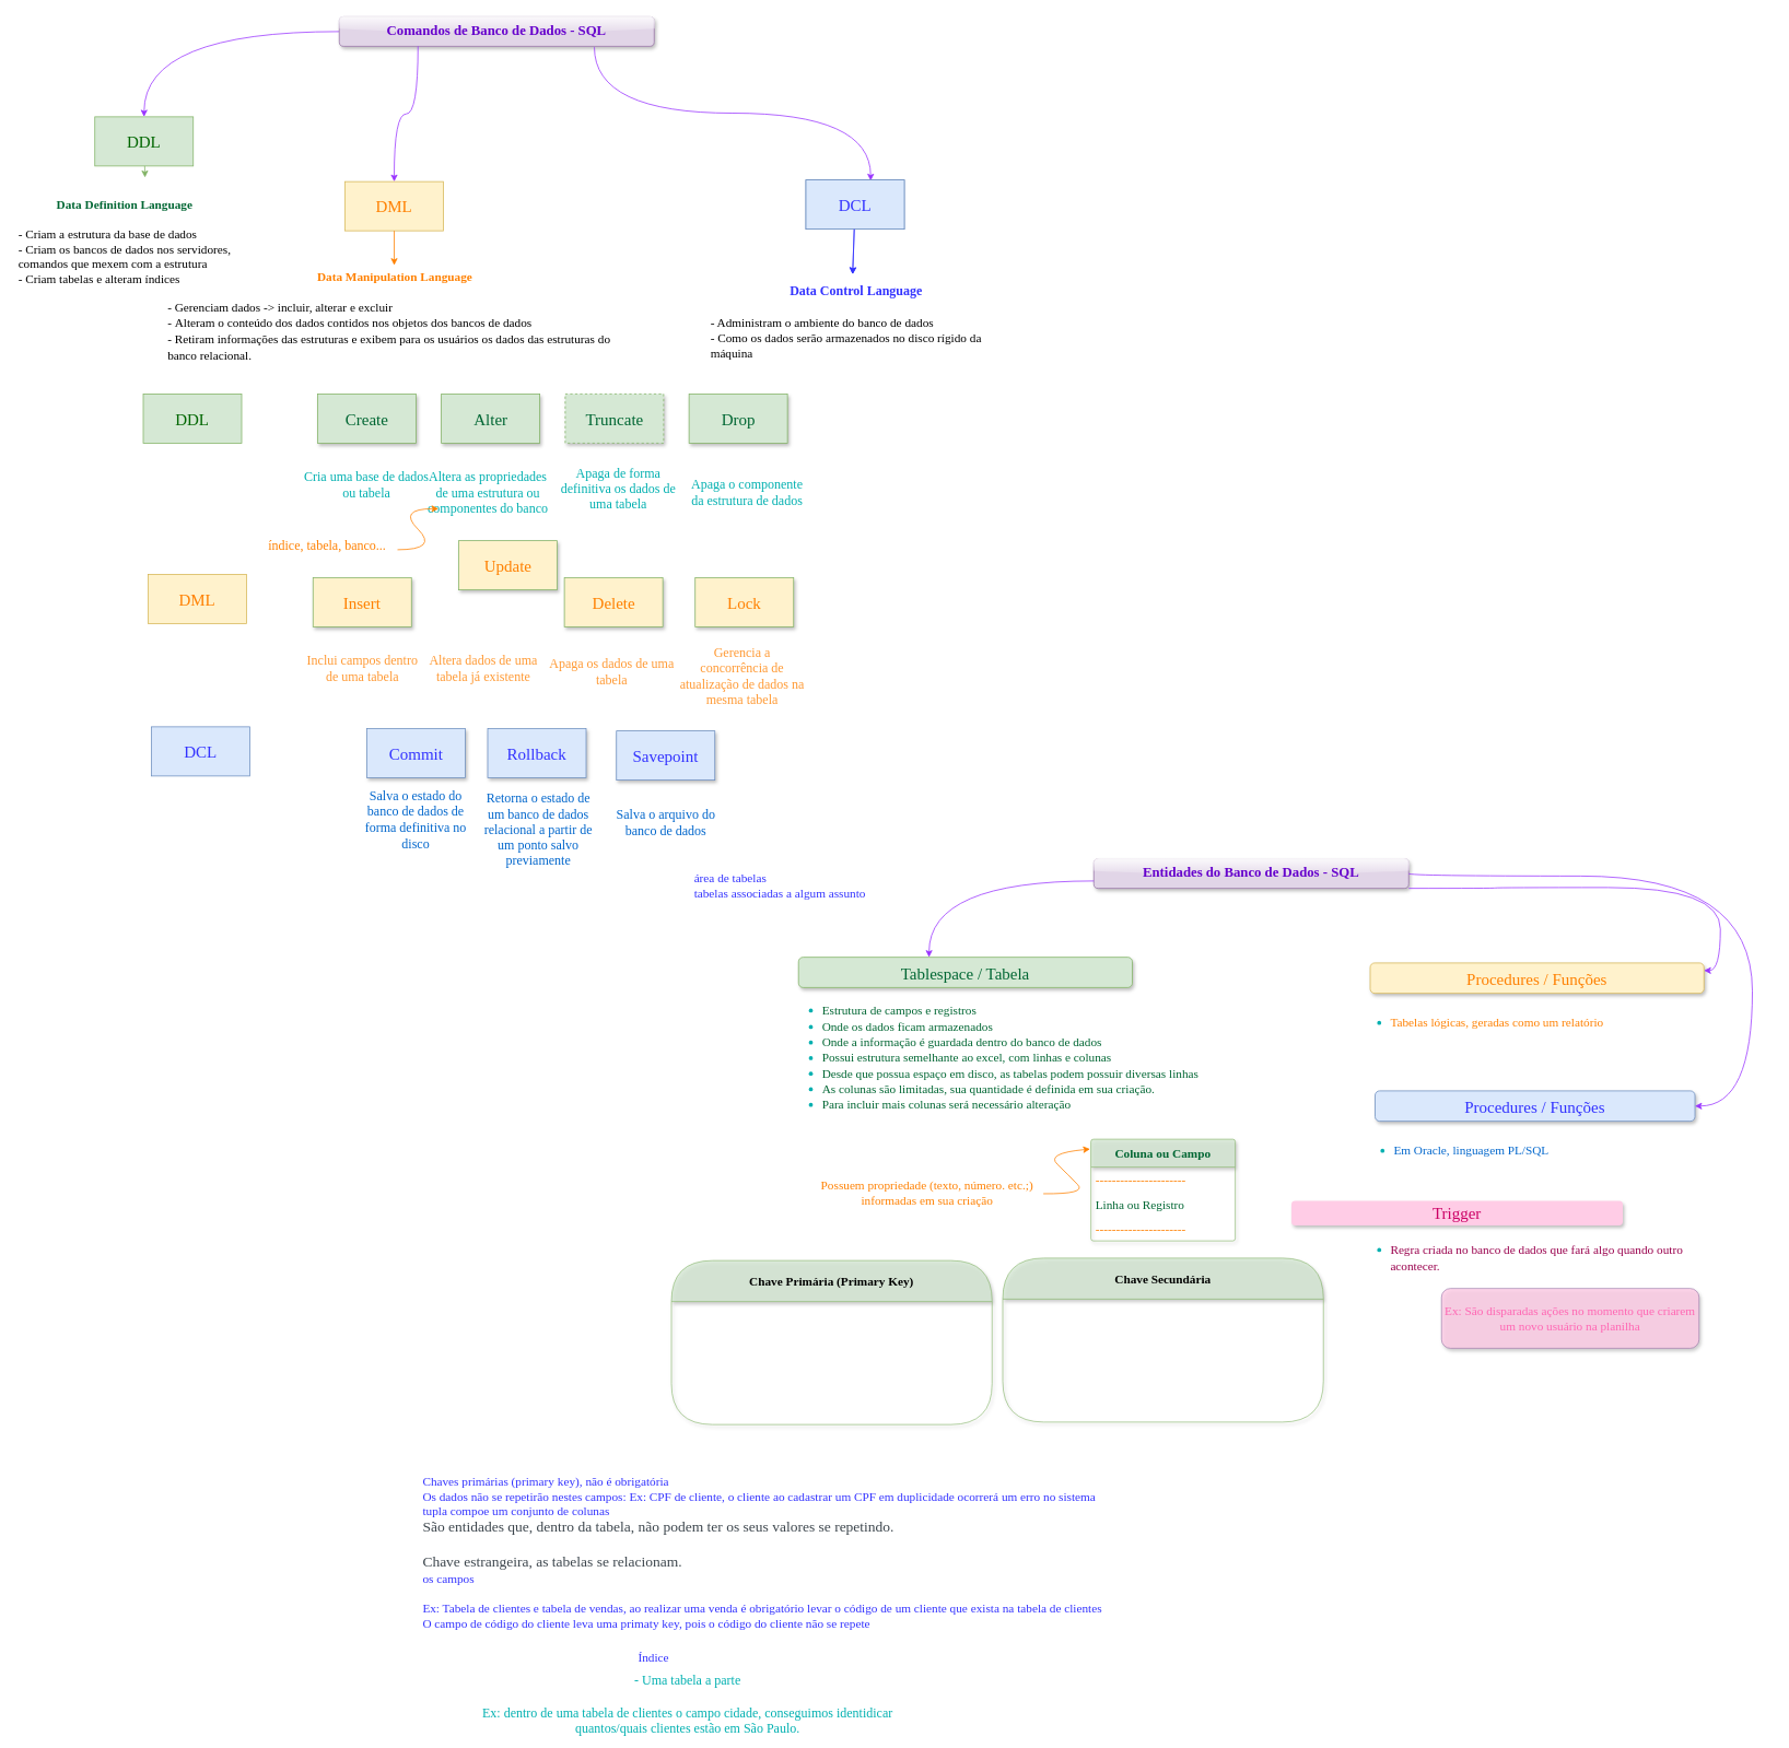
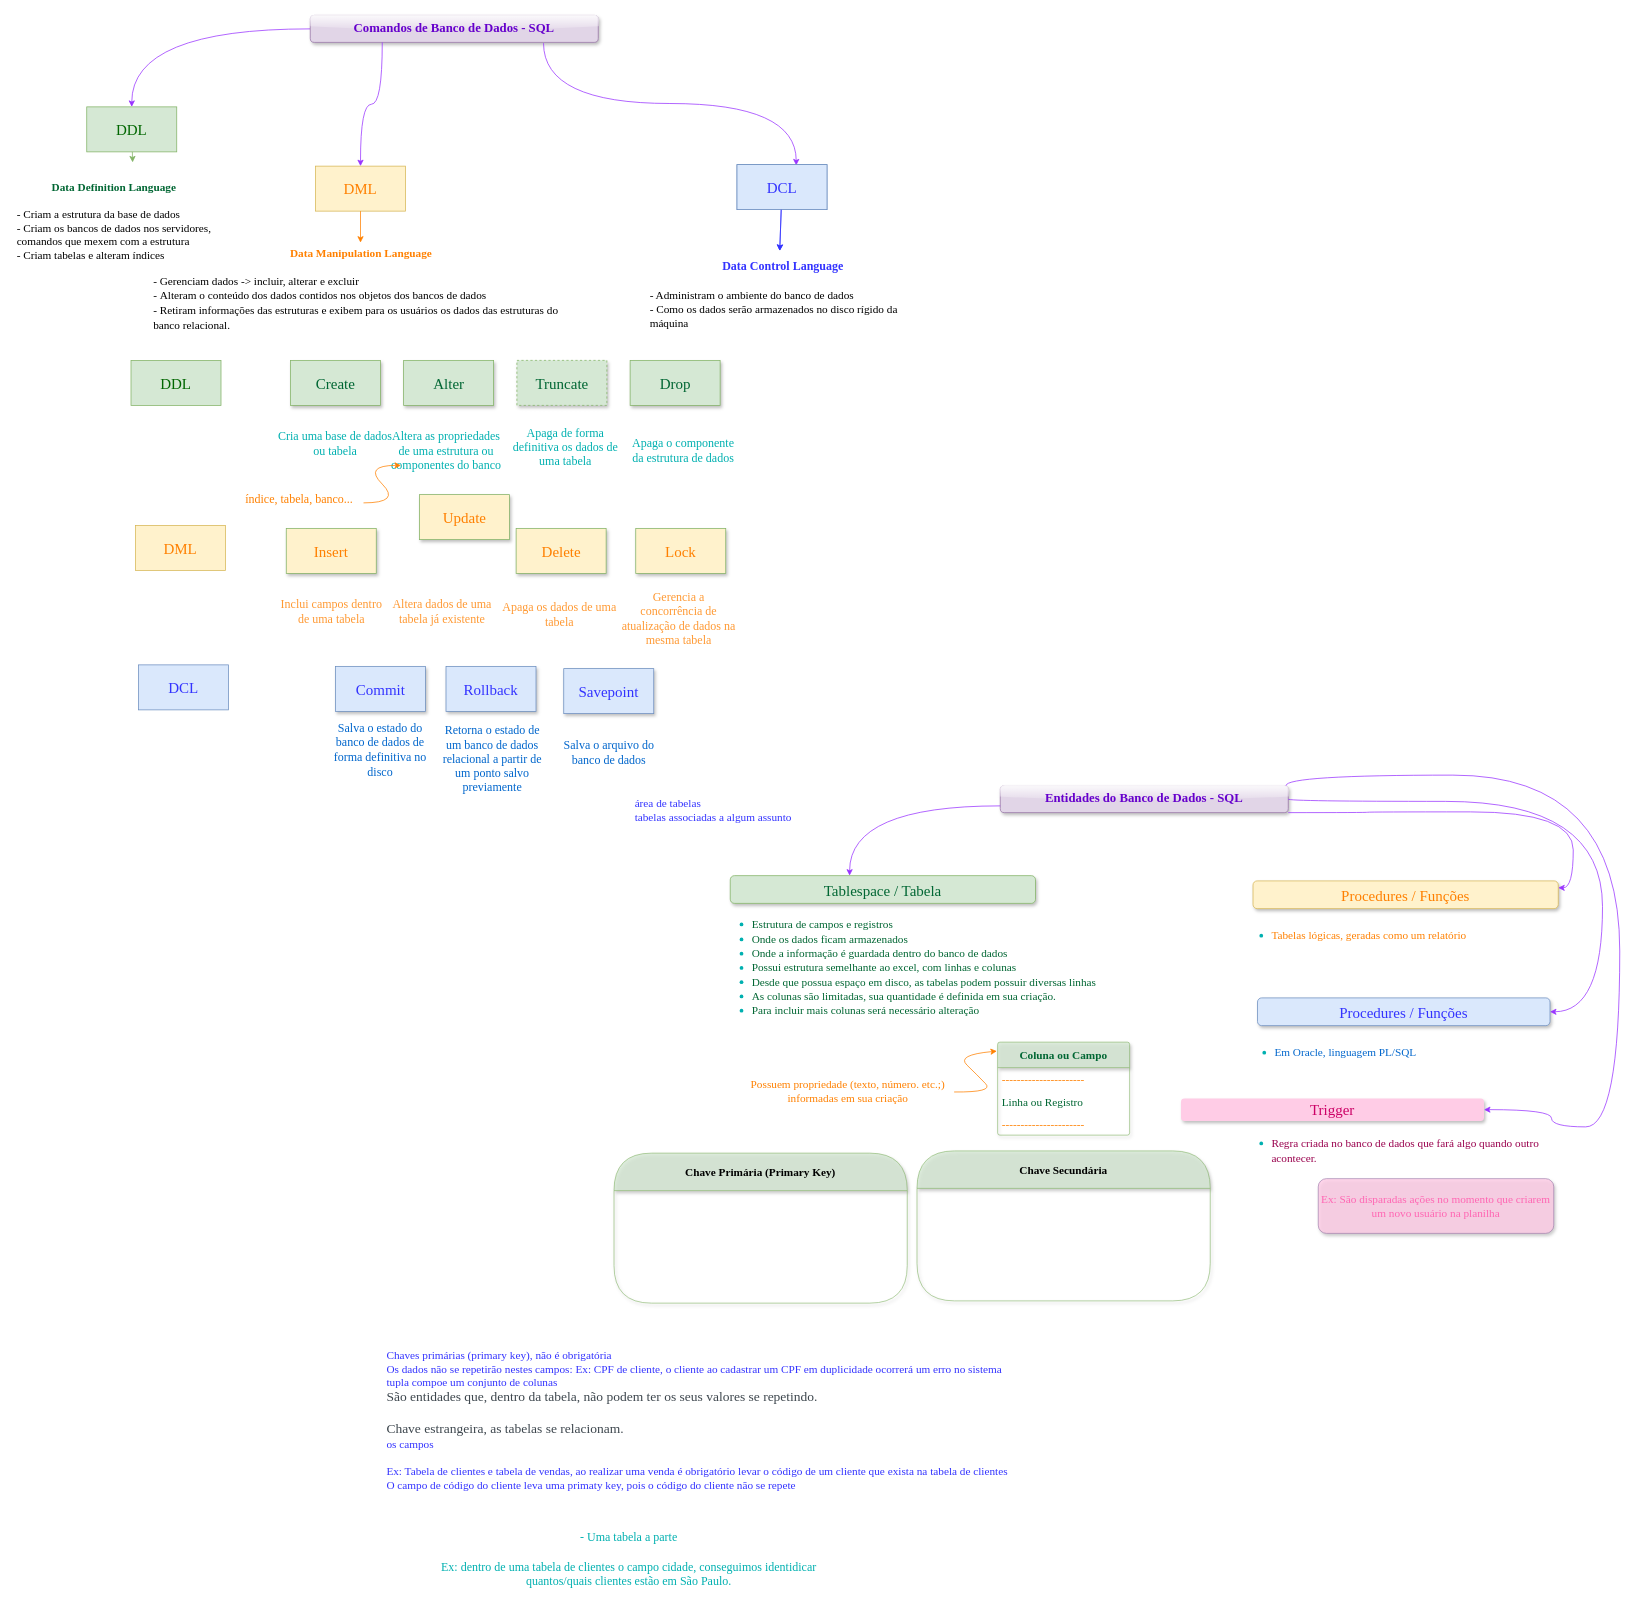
+ <mxCell id="58" value="" style="edgeStyle=orthogonalEdgeStyle;orthogonalLoop=1;jettySize=auto;html=1;strokeColor=#9933FF;fontFamily=Comic Sans MS;fontSize=16;fontColor=#CC00CC;curved=1;entryX=1;entryY=0.5;entryDx=0;entryDy=0;" edge="1" parent="1" source="46" target="51"><mxGeometry relative="1" as="geometry"><mxPoint x="1825" y="1044" as="sourcePoint" /><mxPoint x="1770" y="1302" as="targetPoint" /><Array as="points"><mxPoint x="1714" y="1033" /><mxPoint x="2159" y="1033" /><mxPoint x="2159" y="1502" /><mxPoint x="2068" y="1502" /></Array></mxGeometry></mxCell>
- <mxCell id="49" value="Índice" style="text;html=1;align=center;verticalAlign=middle;resizable=0;points=[];autosize=1;strokeColor=none;fillColor=none;fontSize=15;fontFamily=Verdana;fontColor=#3333FF;" vertex="1" parent="1"><mxGeometry x="764" y="2005" width="64" height="30" as="geometry" /></mxCell>
